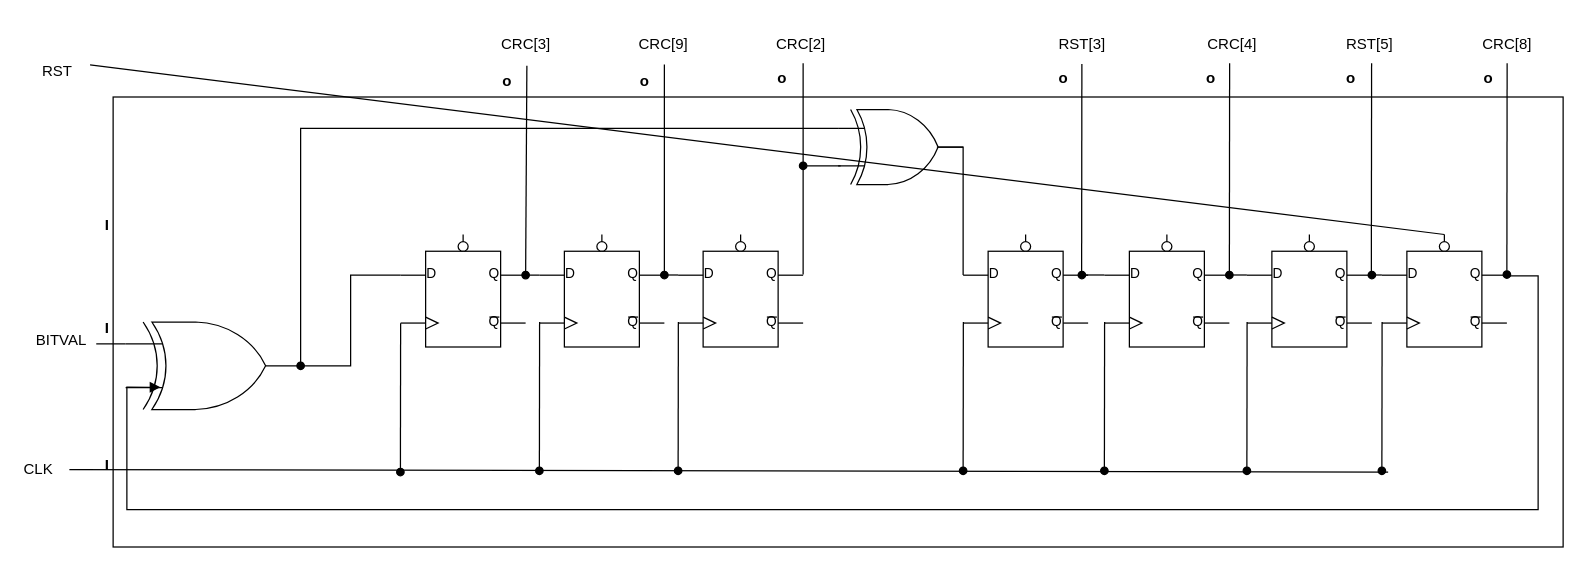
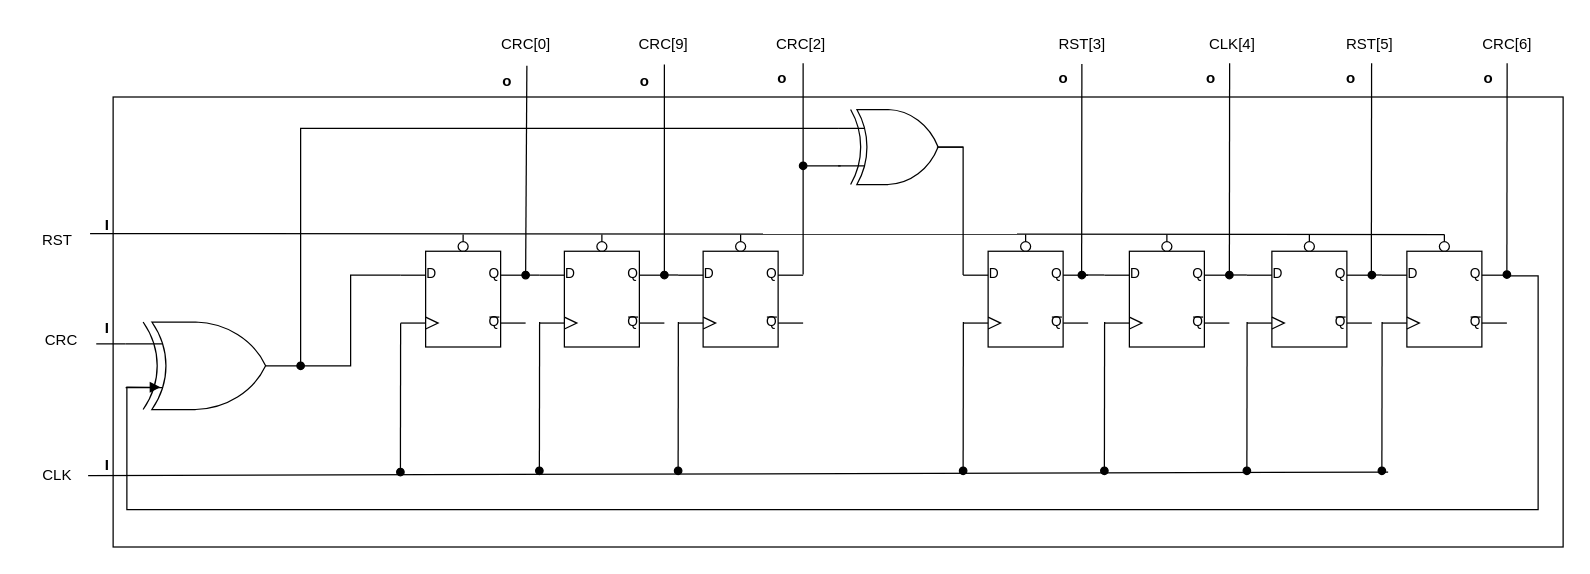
- <mxCell id="30" value="CRC[3]" style="text;html=1;align=center;verticalAlign=middle;resizable=0;points=[];autosize=1;strokeColor=none;fillColor=none;" parent="1" vertex="1"><mxGeometry x="390" y="20" width="60" height="30" as="geometry" /></mxCell>
+ <mxCell id="30" value="CRC[0]" style="text;html=1;align=center;verticalAlign=middle;resizable=0;points=[];autosize=1;strokeColor=none;fillColor=none;" parent="1" vertex="1"><mxGeometry x="390" y="20" width="60" height="30" as="geometry" /></mxCell>
- <mxCell id="41" value="CRC[4]" style="text;html=1;align=center;verticalAlign=middle;resizable=0;points=[];autosize=1;strokeColor=none;fillColor=none;" parent="1" vertex="1"><mxGeometry x="955" y="20" width="60" height="30" as="geometry" /></mxCell>
+ <mxCell id="41" value="CLK[4]" style="text;html=1;align=center;verticalAlign=middle;resizable=0;points=[];autosize=1;strokeColor=none;fillColor=none;" parent="1" vertex="1"><mxGeometry x="955" y="20" width="60" height="30" as="geometry" /></mxCell>
- <mxCell id="46" value="CRC[8]" style="text;html=1;align=center;verticalAlign=middle;resizable=0;points=[];autosize=1;strokeColor=none;fillColor=none;" parent="1" vertex="1"><mxGeometry x="1175" y="20" width="60" height="30" as="geometry" /></mxCell>
+ <mxCell id="46" value="CRC[6]" style="text;html=1;align=center;verticalAlign=middle;resizable=0;points=[];autosize=1;strokeColor=none;fillColor=none;" parent="1" vertex="1"><mxGeometry x="1175" y="20" width="60" height="30" as="geometry" /></mxCell>
- <mxCell id="16" value="RST" style="text;html=1;align=center;verticalAlign=middle;resizable=0;points=[];autosize=1;strokeColor=none;fillColor=none;" parent="1" vertex="1"><mxGeometry x="20" y="42" width="50" height="30" as="geometry" /></mxCell>
+ <mxCell id="16" value="RST" style="text;html=1;align=center;verticalAlign=middle;resizable=0;points=[];autosize=1;strokeColor=none;fillColor=none;" parent="1" vertex="1"><mxGeometry x="20" y="177" width="50" height="30" as="geometry" /></mxCell>
- <mxCell id="4" value="BITVAL&amp;nbsp;" style="text;html=1;align=center;verticalAlign=middle;resizable=0;points=[];autosize=1;strokeColor=none;fillColor=none;" parent="1" vertex="1"><mxGeometry x="20" y="257" width="60" height="30" as="geometry" /></mxCell>
+ <mxCell id="4" value="CRC&amp;nbsp;" style="text;html=1;align=center;verticalAlign=middle;resizable=0;points=[];autosize=1;strokeColor=none;fillColor=none;" parent="1" vertex="1"><mxGeometry x="20" y="257" width="60" height="30" as="geometry" /></mxCell>
- <mxCell id="14" value="CLK" style="text;html=1;align=center;verticalAlign=middle;resizable=0;points=[];autosize=1;strokeColor=none;fillColor=none;" parent="1" vertex="1"><mxGeometry x="5" y="360" width="50" height="30" as="geometry" /></mxCell>
+ <mxCell id="14" value="CLK" style="text;html=1;align=center;verticalAlign=middle;resizable=0;points=[];autosize=1;strokeColor=none;fillColor=none;" parent="1" vertex="1"><mxGeometry x="20" y="365" width="50" height="30" as="geometry" /></mxCell>
